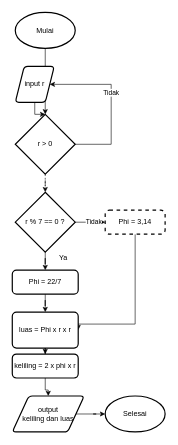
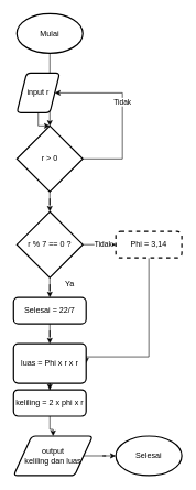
- <mxCell id="9" value="" style="edgeStyle=orthogonalEdgeStyle;rounded=0;orthogonalLoop=1;jettySize=auto;html=1;dashed=1;" edge="1" parent="1" source="10" target="14"><mxGeometry relative="1" as="geometry" /></mxCell>
+ <mxCell id="9" value="" style="edgeStyle=orthogonalEdgeStyle;rounded=0;orthogonalLoop=1;jettySize=auto;html=1;" edge="1" parent="1" source="10" target="14"><mxGeometry relative="1" as="geometry" /></mxCell>
- <mxCell id="18" value="Phi = 22/7" style="rounded=1;whiteSpace=wrap;html=1;absoluteArcSize=1;arcSize=14;strokeWidth=2;" vertex="1" parent="1"><mxGeometry x="20" y="450" width="110" height="40" as="geometry" /></mxCell>
+ <mxCell id="18" value="Selesai = 22/7" style="rounded=1;whiteSpace=wrap;html=1;absoluteArcSize=1;arcSize=14;strokeWidth=2;" vertex="1" parent="1"><mxGeometry x="20" y="450" width="110" height="40" as="geometry" /></mxCell>
